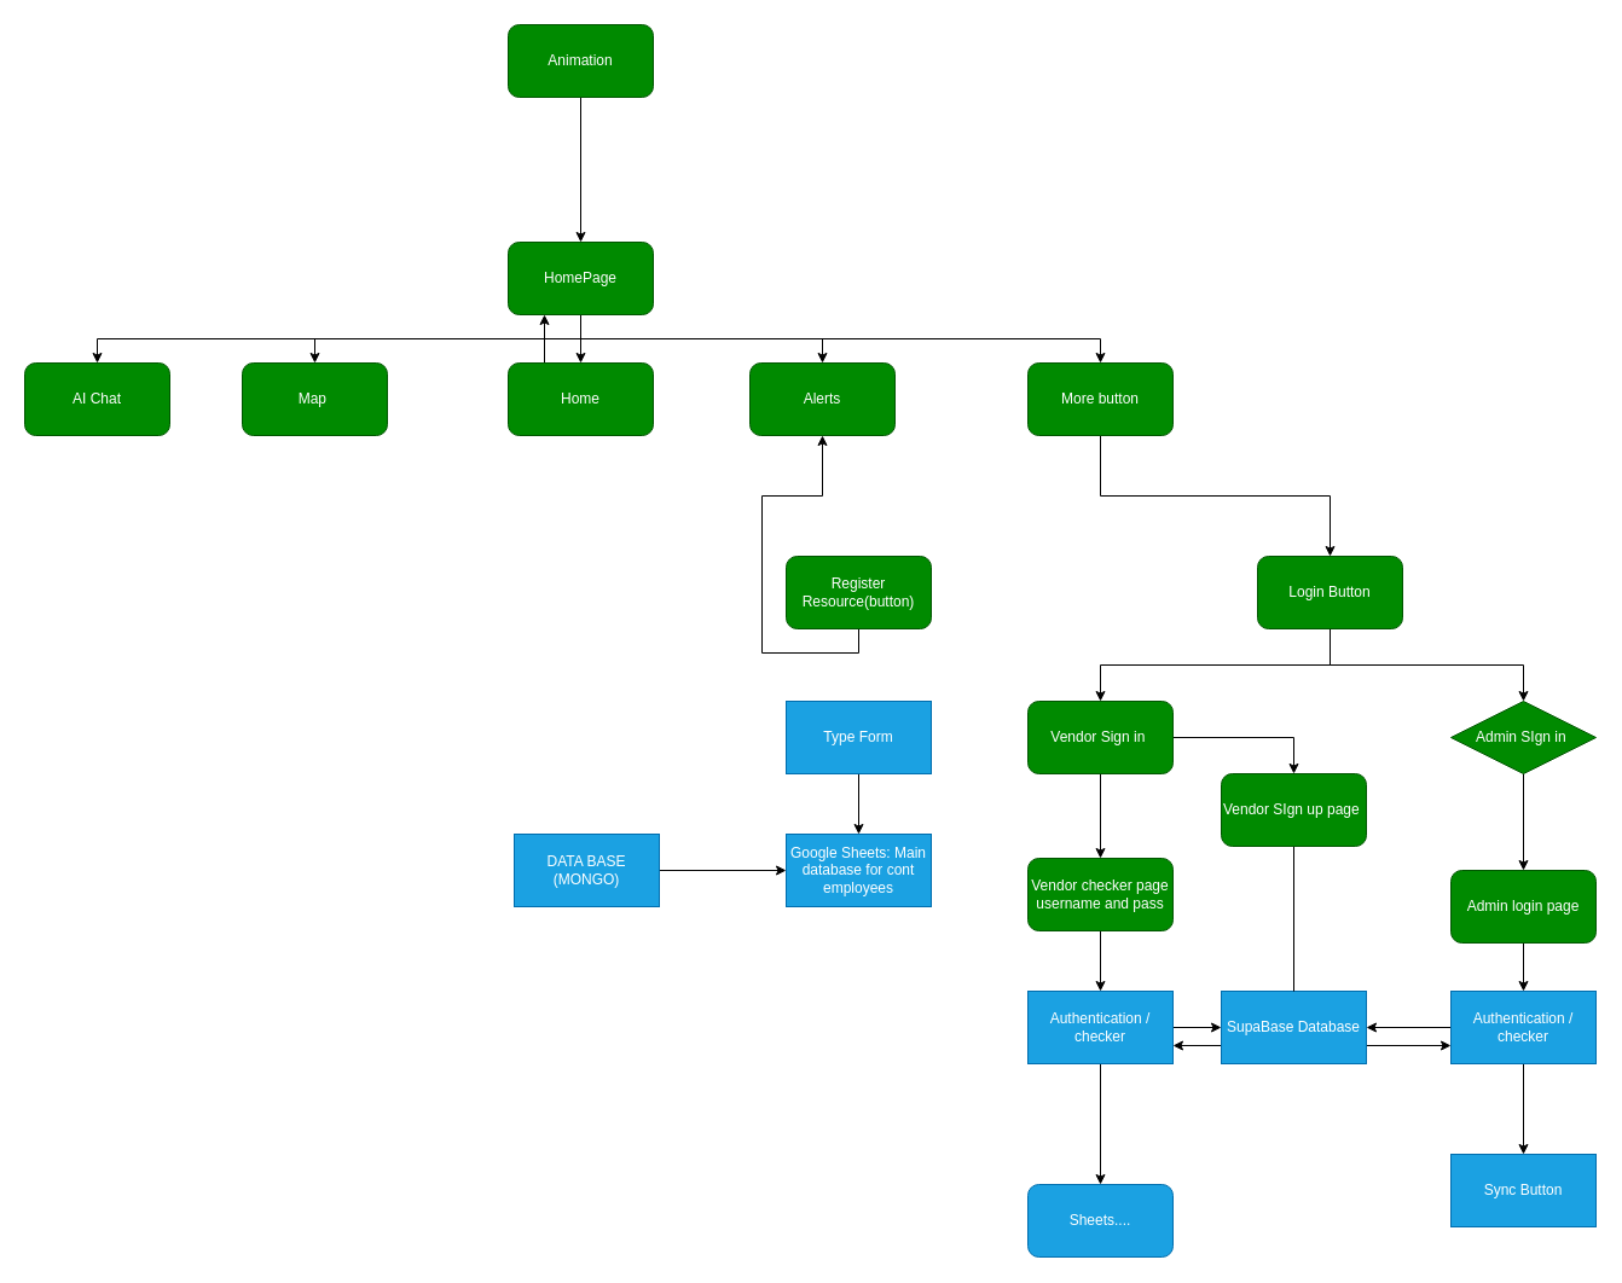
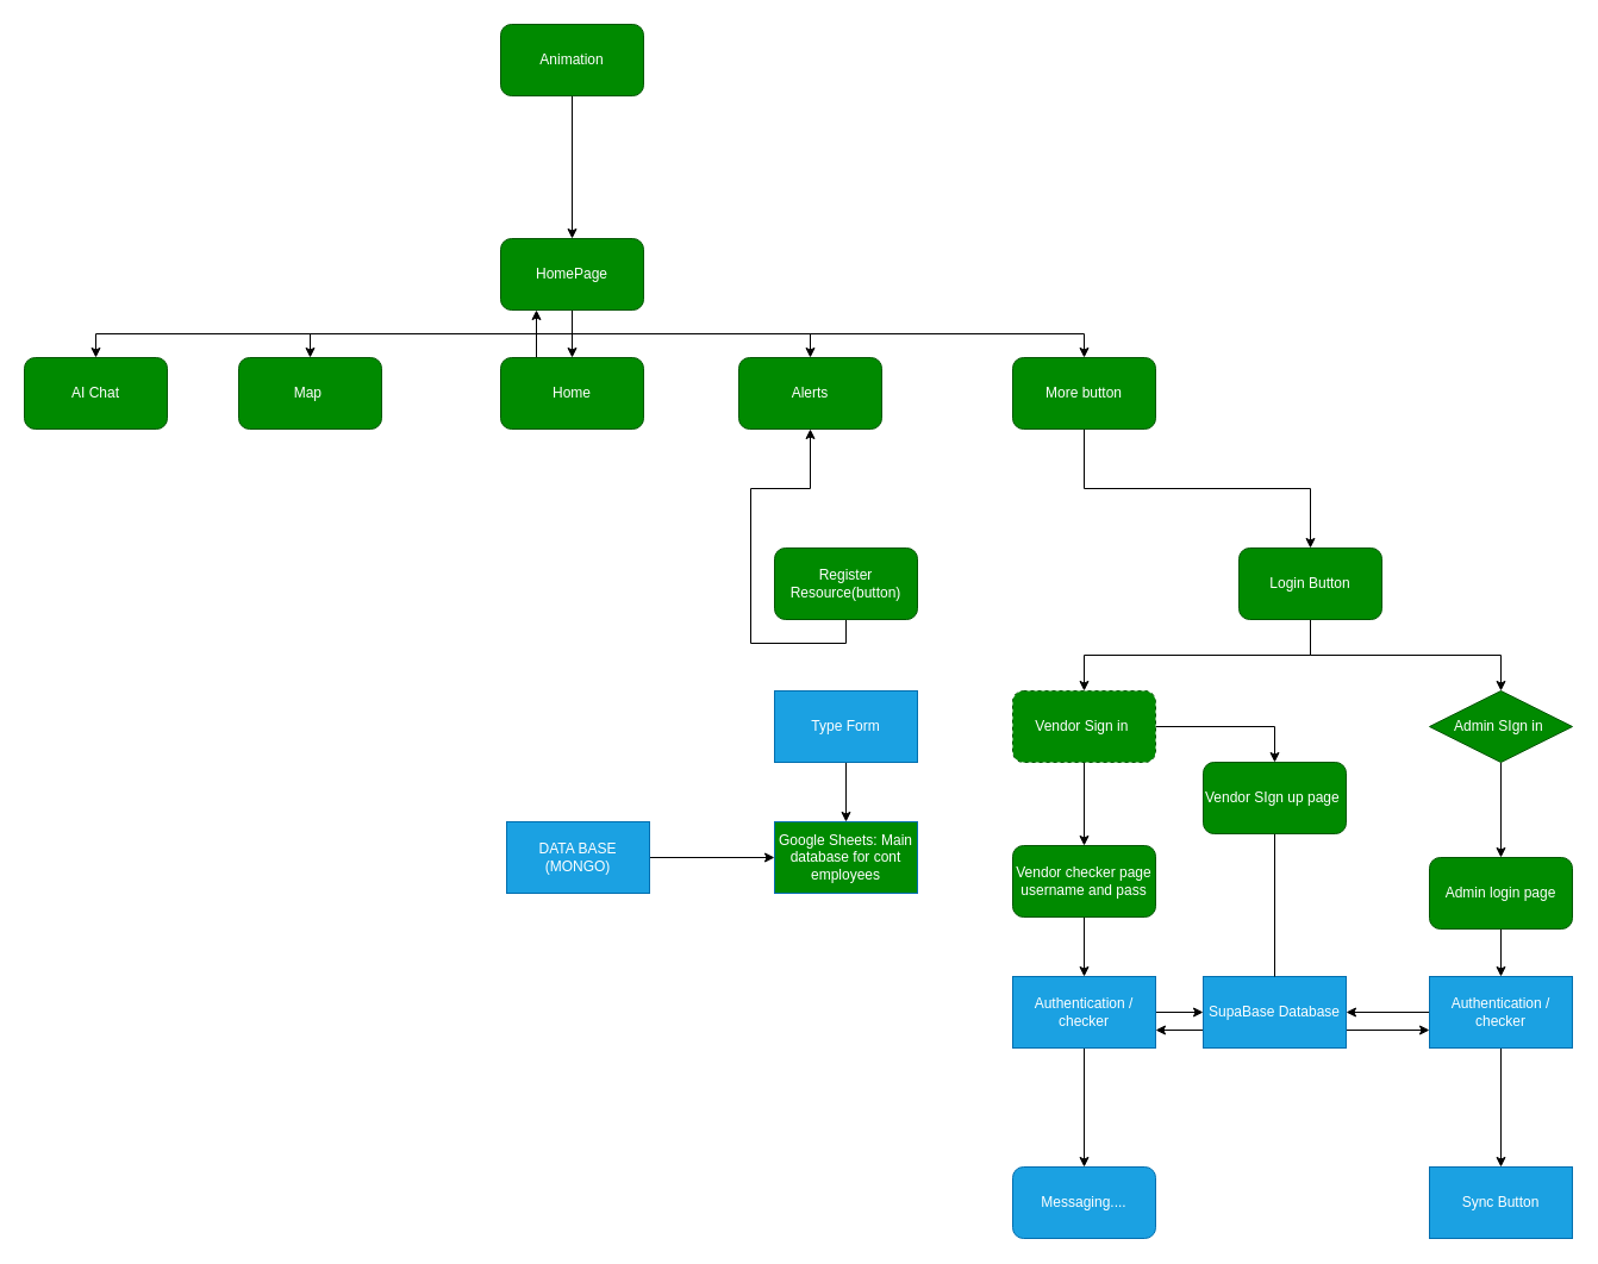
- <mxCell id="24" value="Vendor Sign in&amp;nbsp;" style="rounded=1;whiteSpace=wrap;html=1;fillColor=#008a00;fontColor=#ffffff;strokeColor=#005700;" vertex="1" parent="1"><mxGeometry x="850" y="580" width="120" height="60" as="geometry" /></mxCell>
+ <mxCell id="24" value="Vendor Sign in&amp;nbsp;" style="rounded=1;whiteSpace=wrap;html=1;fillColor=#008a00;fontColor=#ffffff;strokeColor=#005700;dashed=1;" vertex="1" parent="1"><mxGeometry x="850" y="580" width="120" height="60" as="geometry" /></mxCell>
- <mxCell id="2" value="Google Sheets: Main database for cont employees" style="rounded=0;whiteSpace=wrap;html=1;fillColor=#1ba1e2;fontColor=#ffffff;strokeColor=#006EAF;" vertex="1" parent="1"><mxGeometry x="650" y="690" width="120" height="60" as="geometry" /></mxCell>
+ <mxCell id="2" value="Google Sheets: Main database for cont employees" style="rounded=0;whiteSpace=wrap;html=1;fillColor=#008a00;fontColor=#ffffff;strokeColor=#006EAF;" vertex="1" parent="1"><mxGeometry x="650" y="690" width="120" height="60" as="geometry" /></mxCell>
- <mxCell id="46" value="Sync Button" style="rounded=0;whiteSpace=wrap;html=1;fillColor=#1ba1e2;fontColor=#ffffff;strokeColor=#006EAF;" vertex="1" parent="1"><mxGeometry x="1200" y="955" width="120" height="60" as="geometry" /></mxCell>
+ <mxCell id="46" value="Sync Button" style="rounded=0;whiteSpace=wrap;html=1;fillColor=#1ba1e2;fontColor=#ffffff;strokeColor=#006EAF;" vertex="1" parent="1"><mxGeometry x="1200" y="980" width="120" height="60" as="geometry" /></mxCell>
- <mxCell id="35" value="Sheets...." style="rounded=1;whiteSpace=wrap;html=1;fillColor=#1ba1e2;fontColor=#ffffff;strokeColor=#006EAF;" vertex="1" parent="1"><mxGeometry x="850" y="980" width="120" height="60" as="geometry" /></mxCell>
+ <mxCell id="35" value="Messaging...." style="rounded=1;whiteSpace=wrap;html=1;fillColor=#1ba1e2;fontColor=#ffffff;strokeColor=#006EAF;" vertex="1" parent="1"><mxGeometry x="850" y="980" width="120" height="60" as="geometry" /></mxCell>
